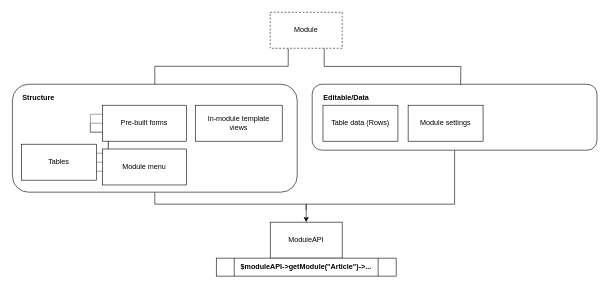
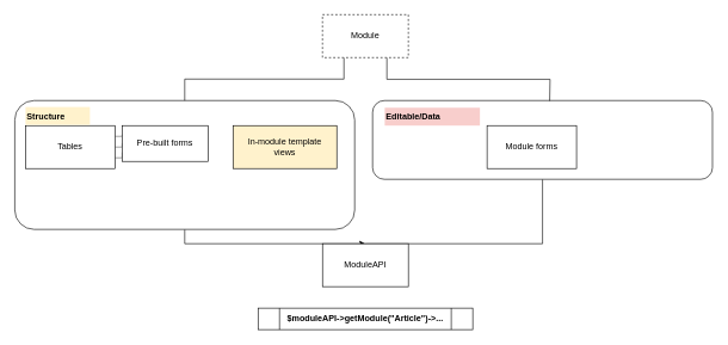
- <mxCell id="14" value="Structure" style="rounded=0;whiteSpace=wrap;html=1;strokeColor=none;align=left;fontStyle=1" vertex="1" parent="1"><mxGeometry x="35" y="149" width="90" height="25" as="geometry" /></mxCell>
+ <mxCell id="14" value="Structure" style="rounded=0;whiteSpace=wrap;html=1;strokeColor=none;align=left;fontStyle=1;fillColor=#fff2cc;" vertex="1" parent="1"><mxGeometry x="35" y="149" width="90" height="25" as="geometry" /></mxCell>
- <mxCell id="16" value="Editable/Data" style="rounded=0;whiteSpace=wrap;html=1;strokeColor=none;align=left;fontStyle=1" vertex="1" parent="1"><mxGeometry x="537" y="150" width="133" height="25" as="geometry" /></mxCell>
+ <mxCell id="16" value="Editable/Data" style="rounded=0;whiteSpace=wrap;html=1;strokeColor=none;align=left;fontStyle=1;fillColor=#f8cecc;" vertex="1" parent="1"><mxGeometry x="537" y="150" width="133" height="25" as="geometry" /></mxCell>
- <mxCell id="13" value="Pre-built forms" style="rounded=0;whiteSpace=wrap;html=1;" vertex="1" parent="1"><mxGeometry x="170" y="175" width="140" height="60" as="geometry" /></mxCell>
+ <mxCell id="13" value="Pre-built forms" style="rounded=0;whiteSpace=wrap;html=1;" vertex="1" parent="1"><mxGeometry x="170" y="175" width="120" height="50" as="geometry" /></mxCell>
- <mxCell id="15" value="In-module template &lt;br&gt;views" style="rounded=0;whiteSpace=wrap;html=1;" vertex="1" parent="1"><mxGeometry x="325" y="175" width="145" height="60" as="geometry" /></mxCell>
+ <mxCell id="15" value="In-module template &lt;br&gt;views" style="rounded=0;whiteSpace=wrap;html=1;fillColor=#fff2cc;" vertex="1" parent="1"><mxGeometry x="325" y="175" width="145" height="60" as="geometry" /></mxCell>
- <mxCell id="17" value="Table data (Rows)" style="rounded=0;whiteSpace=wrap;html=1;" vertex="1" parent="1"><mxGeometry x="538" y="175" width="125" height="60" as="geometry" /></mxCell>
- <mxCell id="18" value="Module settings" style="rounded=0;whiteSpace=wrap;html=1;" vertex="1" parent="1"><mxGeometry x="680" y="175" width="125" height="60" as="geometry" /></mxCell>
+ <mxCell id="18" value="Module forms" style="rounded=0;whiteSpace=wrap;html=1;" vertex="1" parent="1"><mxGeometry x="680" y="175" width="125" height="60" as="geometry" /></mxCell>
- <mxCell id="12" value="Tables" style="rounded=0;whiteSpace=wrap;html=1;" vertex="1" parent="1"><mxGeometry x="35" y="240" width="125" height="60" as="geometry" /></mxCell>
+ <mxCell id="12" value="Tables" style="rounded=0;whiteSpace=wrap;html=1;" vertex="1" parent="1"><mxGeometry x="35" y="175" width="125" height="60" as="geometry" /></mxCell>
- <mxCell id="19" value="Module menu" style="rounded=0;whiteSpace=wrap;html=1;" vertex="1" parent="1"><mxGeometry x="170" y="248" width="140" height="60" as="geometry" /></mxCell>
- <mxCell id="20" value="ModuleAPI" style="rounded=0;whiteSpace=wrap;html=1;" vertex="1" parent="1"><mxGeometry x="450" y="370" width="120" height="60" as="geometry" /></mxCell>
+ <mxCell id="20" value="ModuleAPI" style="rounded=0;whiteSpace=wrap;html=1;" vertex="1" parent="1"><mxGeometry x="450" y="340" width="120" height="60" as="geometry" /></mxCell>
